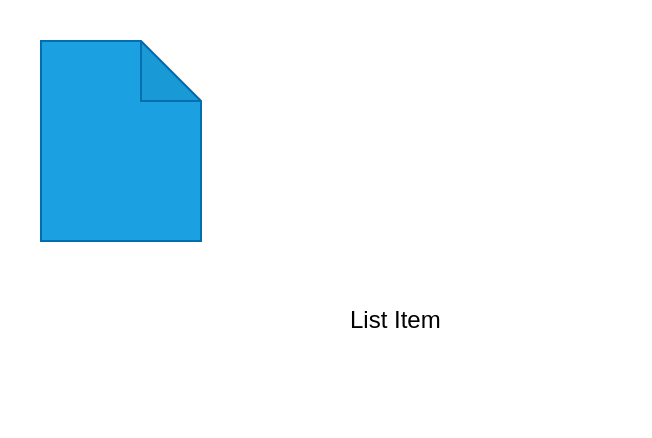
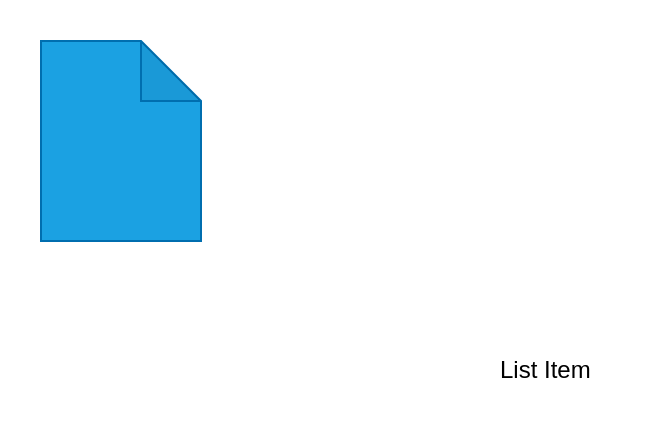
- <mxCell id="2" value="List Item" style="text;strokeColor=none;fillColor=none;align=left;verticalAlign=top;spacingLeft=4;spacingRight=4;overflow=hidden;rotatable=0;points=[[0,0.5],[1,0.5]];portConstraint=eastwest;" vertex="1" parent="1"><mxGeometry x="169" y="146" width="60" height="26" as="geometry" /></mxCell>
+ <mxCell id="2" value="List Item" style="text;strokeColor=none;fillColor=none;align=left;verticalAlign=top;spacingLeft=4;spacingRight=4;overflow=hidden;rotatable=0;points=[[0,0.5],[1,0.5]];portConstraint=eastwest;" vertex="1" parent="1"><mxGeometry x="244" y="171" width="60" height="26" as="geometry" /></mxCell>
